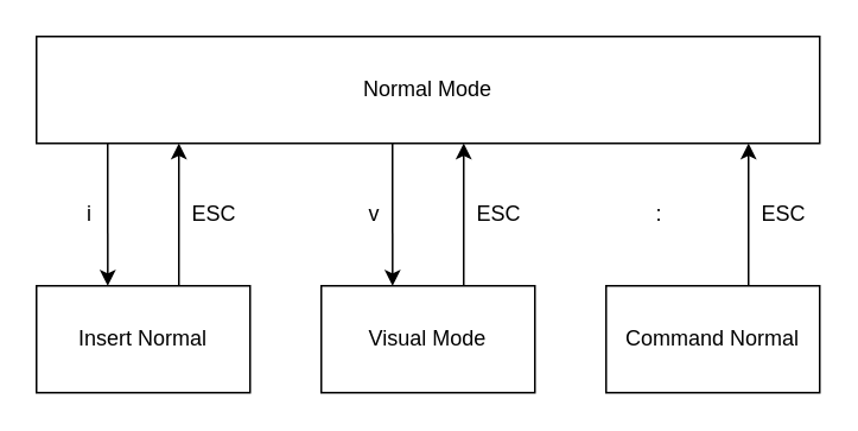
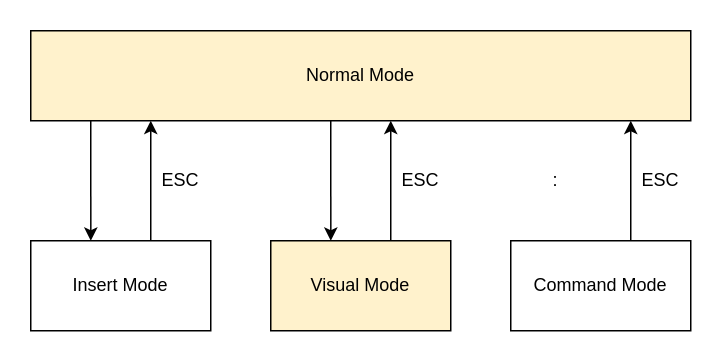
- <mxCell id="2" value="Normal Mode" style="rounded=0;whiteSpace=wrap;html=1;" vertex="1" parent="1"><mxGeometry x="20" y="20" width="440" height="60" as="geometry" /></mxCell>
+ <mxCell id="2" value="Normal Mode" style="rounded=0;whiteSpace=wrap;html=1;fillColor=#fff2cc;" vertex="1" parent="1"><mxGeometry x="20" y="20" width="440" height="60" as="geometry" /></mxCell>
- <mxCell id="14" value="i" style="text;html=1;strokeColor=none;fillColor=none;align=center;verticalAlign=middle;whiteSpace=wrap;rounded=0;" vertex="1" parent="1"><mxGeometry x="40" y="110" width="20" height="20" as="geometry" /></mxCell>
- <mxCell id="15" value="v" style="text;html=1;strokeColor=none;fillColor=none;align=center;verticalAlign=middle;whiteSpace=wrap;rounded=0;" vertex="1" parent="1"><mxGeometry x="200" y="110" width="20" height="20" as="geometry" /></mxCell>
- <mxCell id="3" value="Insert Normal" style="rounded=0;whiteSpace=wrap;html=1;" vertex="1" parent="1"><mxGeometry x="20" y="160" width="120" height="60" as="geometry" /></mxCell>
+ <mxCell id="3" value="Insert Mode" style="rounded=0;whiteSpace=wrap;html=1;" vertex="1" parent="1"><mxGeometry x="20" y="160" width="120" height="60" as="geometry" /></mxCell>
- <mxCell id="4" value="Visual Mode" style="rounded=0;whiteSpace=wrap;html=1;" vertex="1" parent="1"><mxGeometry x="180" y="160" width="120" height="60" as="geometry" /></mxCell>
+ <mxCell id="4" value="Visual Mode" style="rounded=0;whiteSpace=wrap;html=1;fillColor=#fff2cc;" vertex="1" parent="1"><mxGeometry x="180" y="160" width="120" height="60" as="geometry" /></mxCell>
- <mxCell id="5" value="Command Normal" style="rounded=0;whiteSpace=wrap;html=1;" vertex="1" parent="1"><mxGeometry x="340" y="160" width="120" height="60" as="geometry" /></mxCell>
+ <mxCell id="5" value="Command Mode" style="rounded=0;whiteSpace=wrap;html=1;" vertex="1" parent="1"><mxGeometry x="340" y="160" width="120" height="60" as="geometry" /></mxCell>
